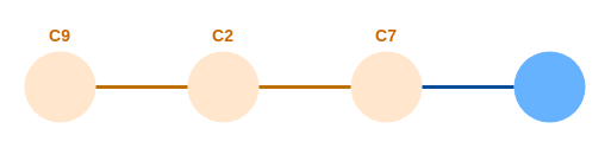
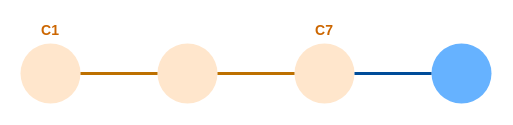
- <mxCell id="5" value="C9" style="text;html=1;strokeColor=none;fillColor=none;align=center;verticalAlign=middle;whiteSpace=wrap;rounded=0;fontStyle=1;fontSize=14;fontColor=#CC6600;" parent="1" vertex="1"><mxGeometry x="30" y="20" width="40" height="20" as="geometry" /></mxCell>
+ <mxCell id="5" value="C1" style="text;html=1;strokeColor=none;fillColor=none;align=center;verticalAlign=middle;whiteSpace=wrap;rounded=0;fontStyle=1;fontSize=14;fontColor=#CC6600;" parent="1" vertex="1"><mxGeometry x="30" y="20" width="40" height="20" as="geometry" /></mxCell>
- <mxCell id="6" value="C2" style="text;html=1;strokeColor=none;fillColor=none;align=center;verticalAlign=middle;whiteSpace=wrap;rounded=0;fontStyle=1;fontSize=14;fontColor=#CC6600;" parent="1" vertex="1"><mxGeometry x="167" y="20" width="40" height="20" as="geometry" /></mxCell>
